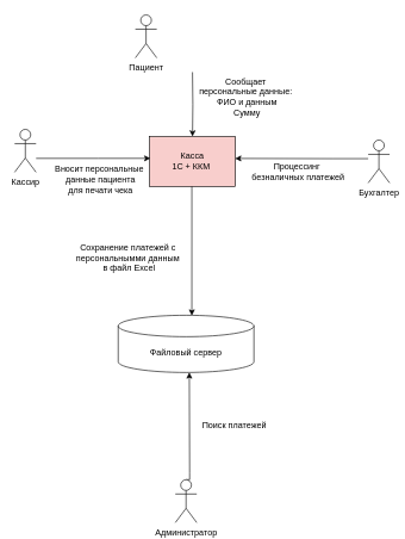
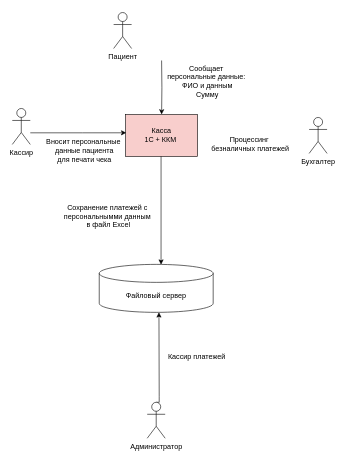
- <mxCell id="15" value="" style="edgeStyle=orthogonalEdgeStyle;rounded=0;orthogonalLoop=1;jettySize=auto;html=1;entryX=0.998;entryY=0.439;entryDx=0;entryDy=0;entryPerimeter=0;" edge="1" parent="1" source="16" target="5"><mxGeometry relative="1" as="geometry"><mxPoint x="480" y="225" as="targetPoint" /><Array as="points"><mxPoint x="465" y="221" /><mxPoint x="465" y="221" /></Array></mxGeometry></mxCell>
- <mxCell id="14" value="Поиск платежей&amp;nbsp;" style="text;html=1;align=center;verticalAlign=middle;resizable=0;points=[];autosize=1;strokeColor=none;fillColor=none;" vertex="1" parent="1"><mxGeometry x="269" y="580" width="120" height="30" as="geometry" /></mxCell>
+ <mxCell id="14" value="Кассир платежей&amp;nbsp;" style="text;html=1;align=center;verticalAlign=middle;resizable=0;points=[];autosize=1;strokeColor=none;fillColor=none;" vertex="1" parent="1"><mxGeometry x="269" y="580" width="120" height="30" as="geometry" /></mxCell>
